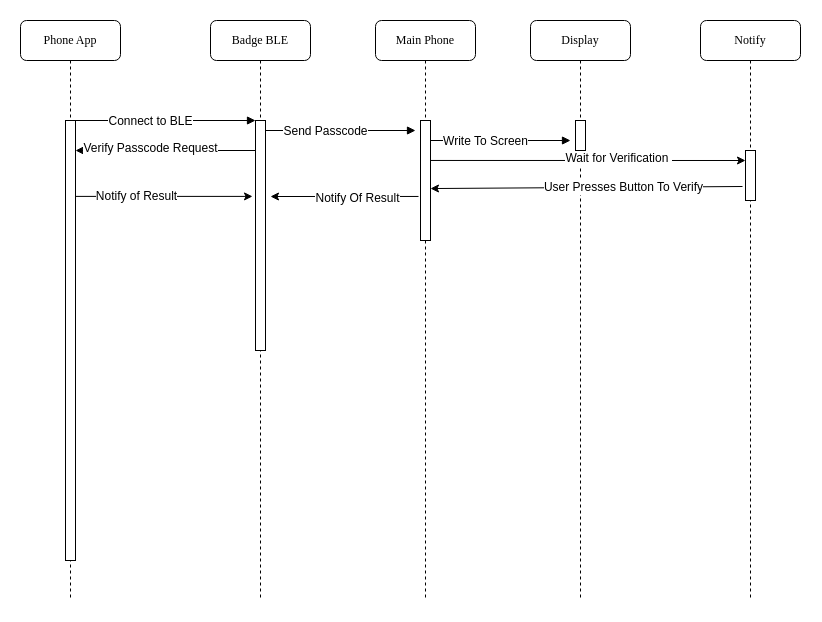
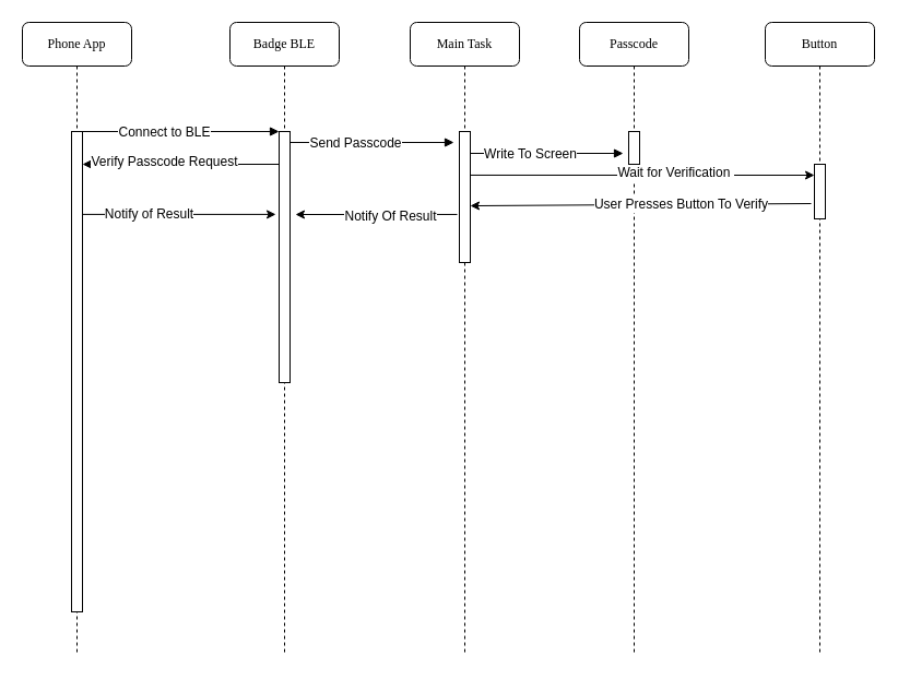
- <mxCell id="10" value="Main Phone" style="shape=umlLifeline;perimeter=lifelinePerimeter;whiteSpace=wrap;html=1;container=1;collapsible=0;recursiveResize=0;outlineConnect=0;rounded=1;shadow=0;comic=0;labelBackgroundColor=none;strokeColor=#000000;strokeWidth=1;fillColor=#FFFFFF;fontFamily=Verdana;fontSize=12;fontColor=#000000;align=center;" vertex="1" parent="1"><mxGeometry x="375" y="20" width="100" height="580" as="geometry" /></mxCell>
+ <mxCell id="10" value="Main Task" style="shape=umlLifeline;perimeter=lifelinePerimeter;whiteSpace=wrap;html=1;container=1;collapsible=0;recursiveResize=0;outlineConnect=0;rounded=1;shadow=0;comic=0;labelBackgroundColor=none;strokeColor=#000000;strokeWidth=1;fillColor=#FFFFFF;fontFamily=Verdana;fontSize=12;fontColor=#000000;align=center;" vertex="1" parent="1"><mxGeometry x="375" y="20" width="100" height="580" as="geometry" /></mxCell>
- <mxCell id="14" value="Display" style="shape=umlLifeline;perimeter=lifelinePerimeter;whiteSpace=wrap;html=1;container=1;collapsible=0;recursiveResize=0;outlineConnect=0;rounded=1;shadow=0;comic=0;labelBackgroundColor=none;strokeColor=#000000;strokeWidth=1;fillColor=#FFFFFF;fontFamily=Verdana;fontSize=12;fontColor=#000000;align=center;" vertex="1" parent="1"><mxGeometry x="530" y="20" width="100" height="580" as="geometry" /></mxCell>
+ <mxCell id="14" value="Passcode" style="shape=umlLifeline;perimeter=lifelinePerimeter;whiteSpace=wrap;html=1;container=1;collapsible=0;recursiveResize=0;outlineConnect=0;rounded=1;shadow=0;comic=0;labelBackgroundColor=none;strokeColor=#000000;strokeWidth=1;fillColor=#FFFFFF;fontFamily=Verdana;fontSize=12;fontColor=#000000;align=center;" vertex="1" parent="1"><mxGeometry x="530" y="20" width="100" height="580" as="geometry" /></mxCell>
- <mxCell id="18" value="Notify" style="shape=umlLifeline;perimeter=lifelinePerimeter;whiteSpace=wrap;html=1;container=1;collapsible=0;recursiveResize=0;outlineConnect=0;rounded=1;shadow=0;comic=0;labelBackgroundColor=none;strokeColor=#000000;strokeWidth=1;fillColor=#FFFFFF;fontFamily=Verdana;fontSize=12;fontColor=#000000;align=center;" vertex="1" parent="1"><mxGeometry x="700" y="20" width="100" height="580" as="geometry" /></mxCell>
+ <mxCell id="18" value="Button" style="shape=umlLifeline;perimeter=lifelinePerimeter;whiteSpace=wrap;html=1;container=1;collapsible=0;recursiveResize=0;outlineConnect=0;rounded=1;shadow=0;comic=0;labelBackgroundColor=none;strokeColor=#000000;strokeWidth=1;fillColor=#FFFFFF;fontFamily=Verdana;fontSize=12;fontColor=#000000;align=center;" vertex="1" parent="1"><mxGeometry x="700" y="20" width="100" height="580" as="geometry" /></mxCell>
